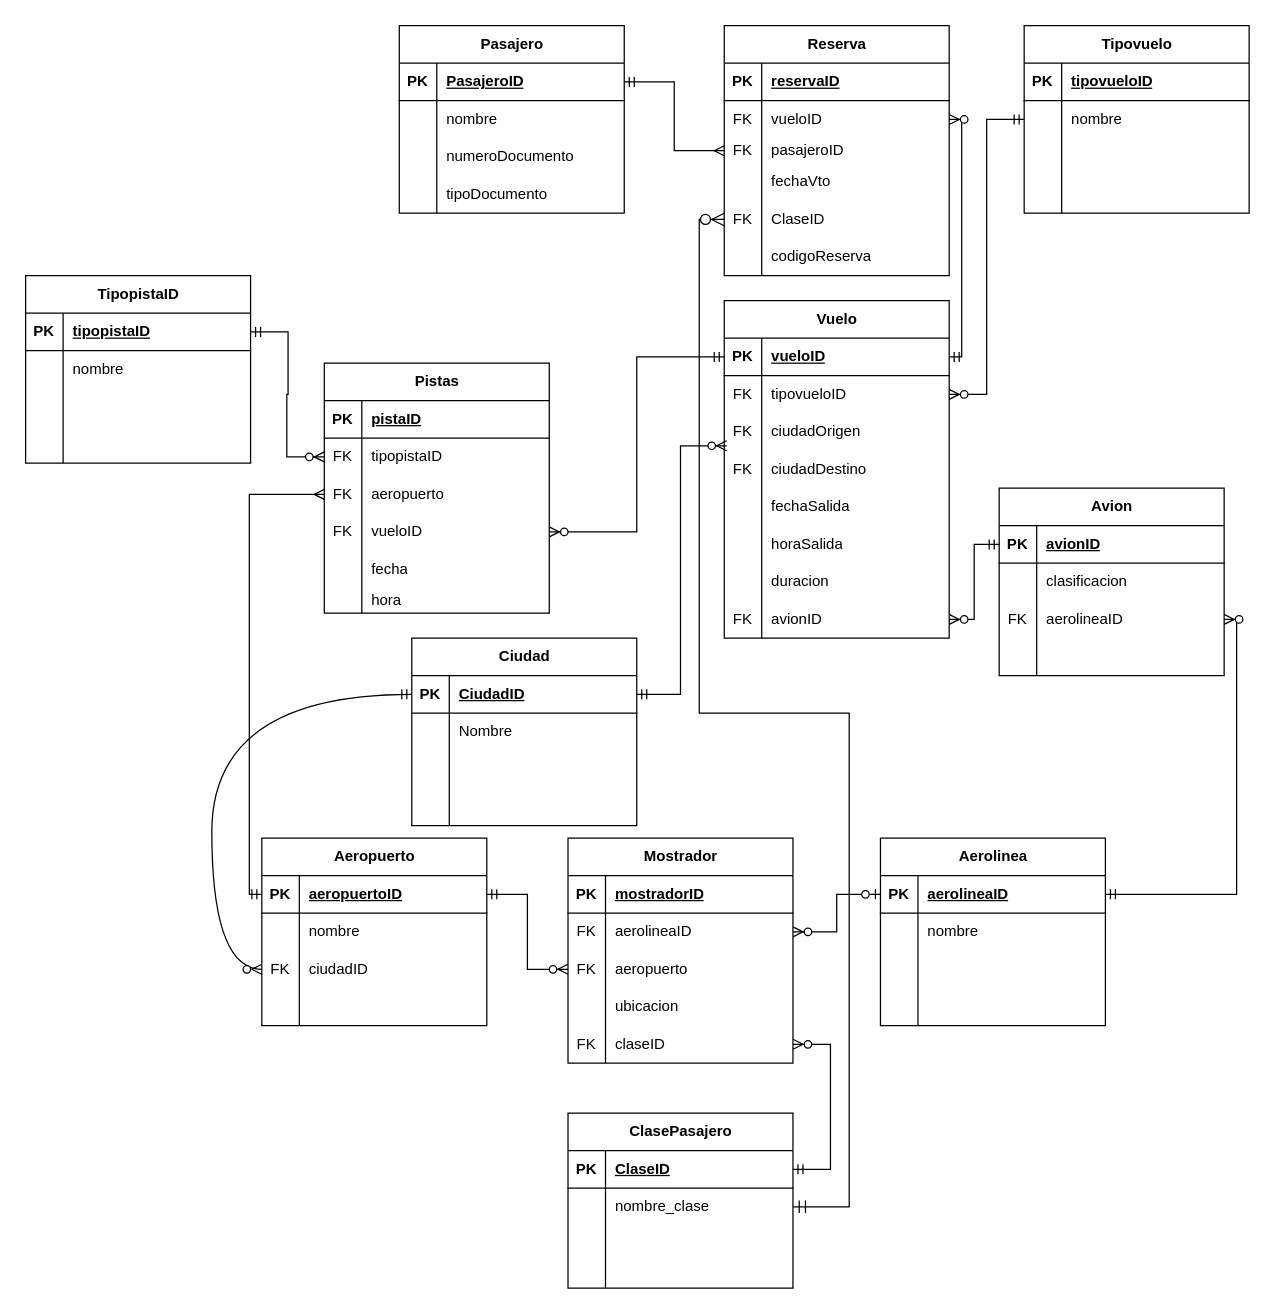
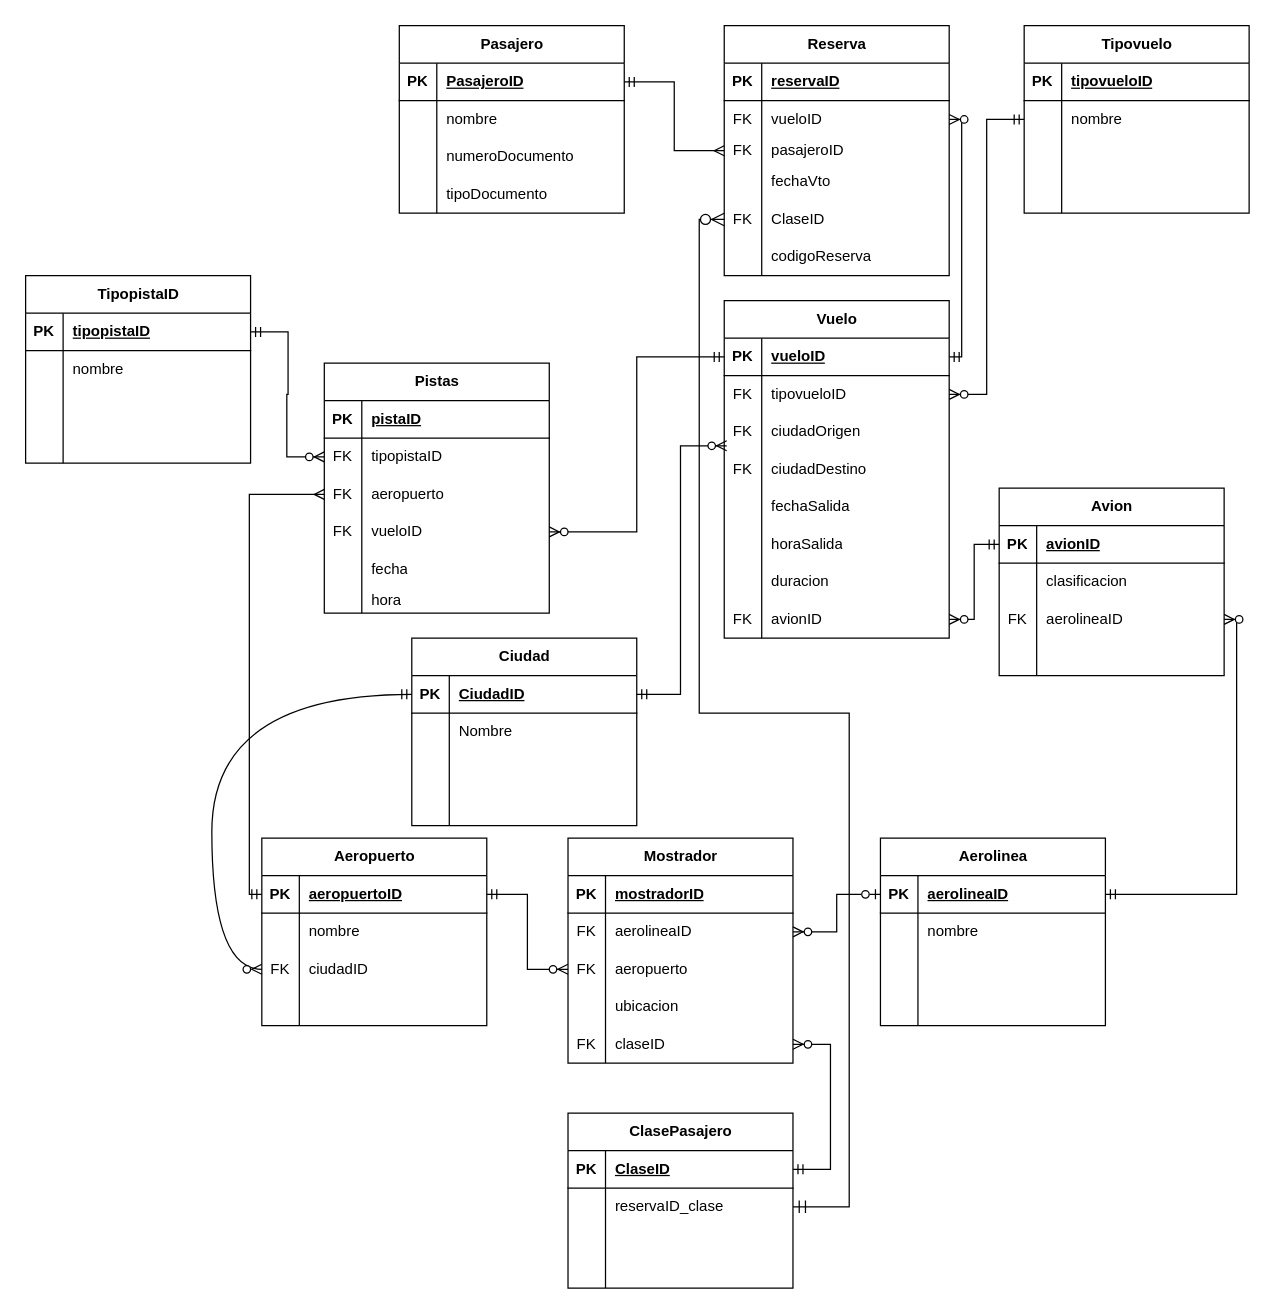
- <mxCell id="50" value="nombre_clase" style="shape=partialRectangle;connectable=0;fillColor=none;top=0;left=0;bottom=0;right=0;align=left;spacingLeft=6;overflow=hidden;whiteSpace=wrap;html=1;" parent="48" vertex="1"><mxGeometry x="30" width="150" height="30" as="geometry"><mxRectangle width="150" height="30" as="alternateBounds" /></mxGeometry></mxCell>
+ <mxCell id="50" value="reservaID_clase" style="shape=partialRectangle;connectable=0;fillColor=none;top=0;left=0;bottom=0;right=0;align=left;spacingLeft=6;overflow=hidden;whiteSpace=wrap;html=1;" parent="48" vertex="1"><mxGeometry x="30" width="150" height="30" as="geometry"><mxRectangle width="150" height="30" as="alternateBounds" /></mxGeometry></mxCell>
